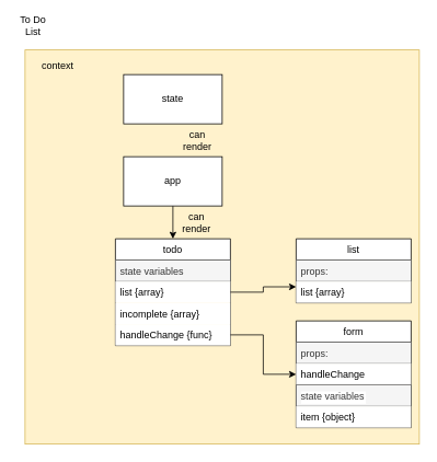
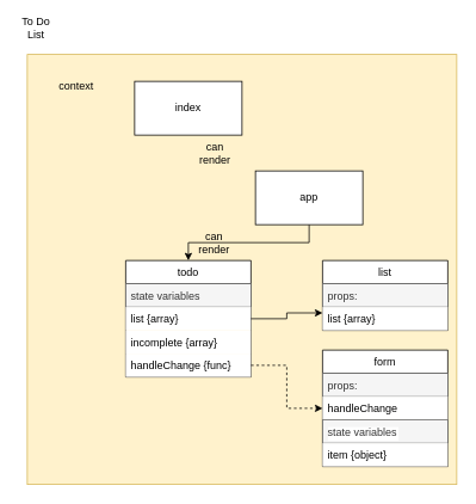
- <mxCell id="4" value="context" style="text;html=1;strokeColor=none;fillColor=none;align=center;verticalAlign=middle;whiteSpace=wrap;rounded=0;" vertex="1" parent="1"><mxGeometry x="50" y="70" width="40" height="20" as="geometry" /></mxCell>
+ <mxCell id="4" value="context" style="text;html=1;strokeColor=none;fillColor=none;align=center;verticalAlign=middle;whiteSpace=wrap;rounded=0;" vertex="1" parent="1"><mxGeometry x="65" y="85" width="40" height="20" as="geometry" /></mxCell>
- <mxCell id="5" value="state" style="rounded=0;whiteSpace=wrap;html=1;" vertex="1" parent="1"><mxGeometry x="150" y="90" width="120" height="60" as="geometry" /></mxCell>
+ <mxCell id="5" value="index" style="rounded=0;whiteSpace=wrap;html=1;" vertex="1" parent="1"><mxGeometry x="150" y="90" width="120" height="60" as="geometry" /></mxCell>
- <mxCell id="7" value="app" style="rounded=0;whiteSpace=wrap;html=1;" vertex="1" parent="1"><mxGeometry x="150" y="190" width="120" height="60" as="geometry" /></mxCell>
+ <mxCell id="7" value="app" style="rounded=0;whiteSpace=wrap;html=1;" vertex="1" parent="1"><mxGeometry x="285" y="190" width="120" height="60" as="geometry" /></mxCell>
- <mxCell id="23" style="edgeStyle=orthogonalEdgeStyle;rounded=0;orthogonalLoop=1;jettySize=auto;html=1;exitX=1;exitY=0.5;exitDx=0;exitDy=0;" edge="1" parent="1" source="13" target="20"><mxGeometry relative="1" as="geometry" /></mxCell>
+ <mxCell id="23" style="edgeStyle=orthogonalEdgeStyle;rounded=0;orthogonalLoop=1;jettySize=auto;html=1;exitX=1;exitY=0.5;exitDx=0;exitDy=0;dashed=1;" edge="1" parent="1" source="13" target="20"><mxGeometry relative="1" as="geometry" /></mxCell>
